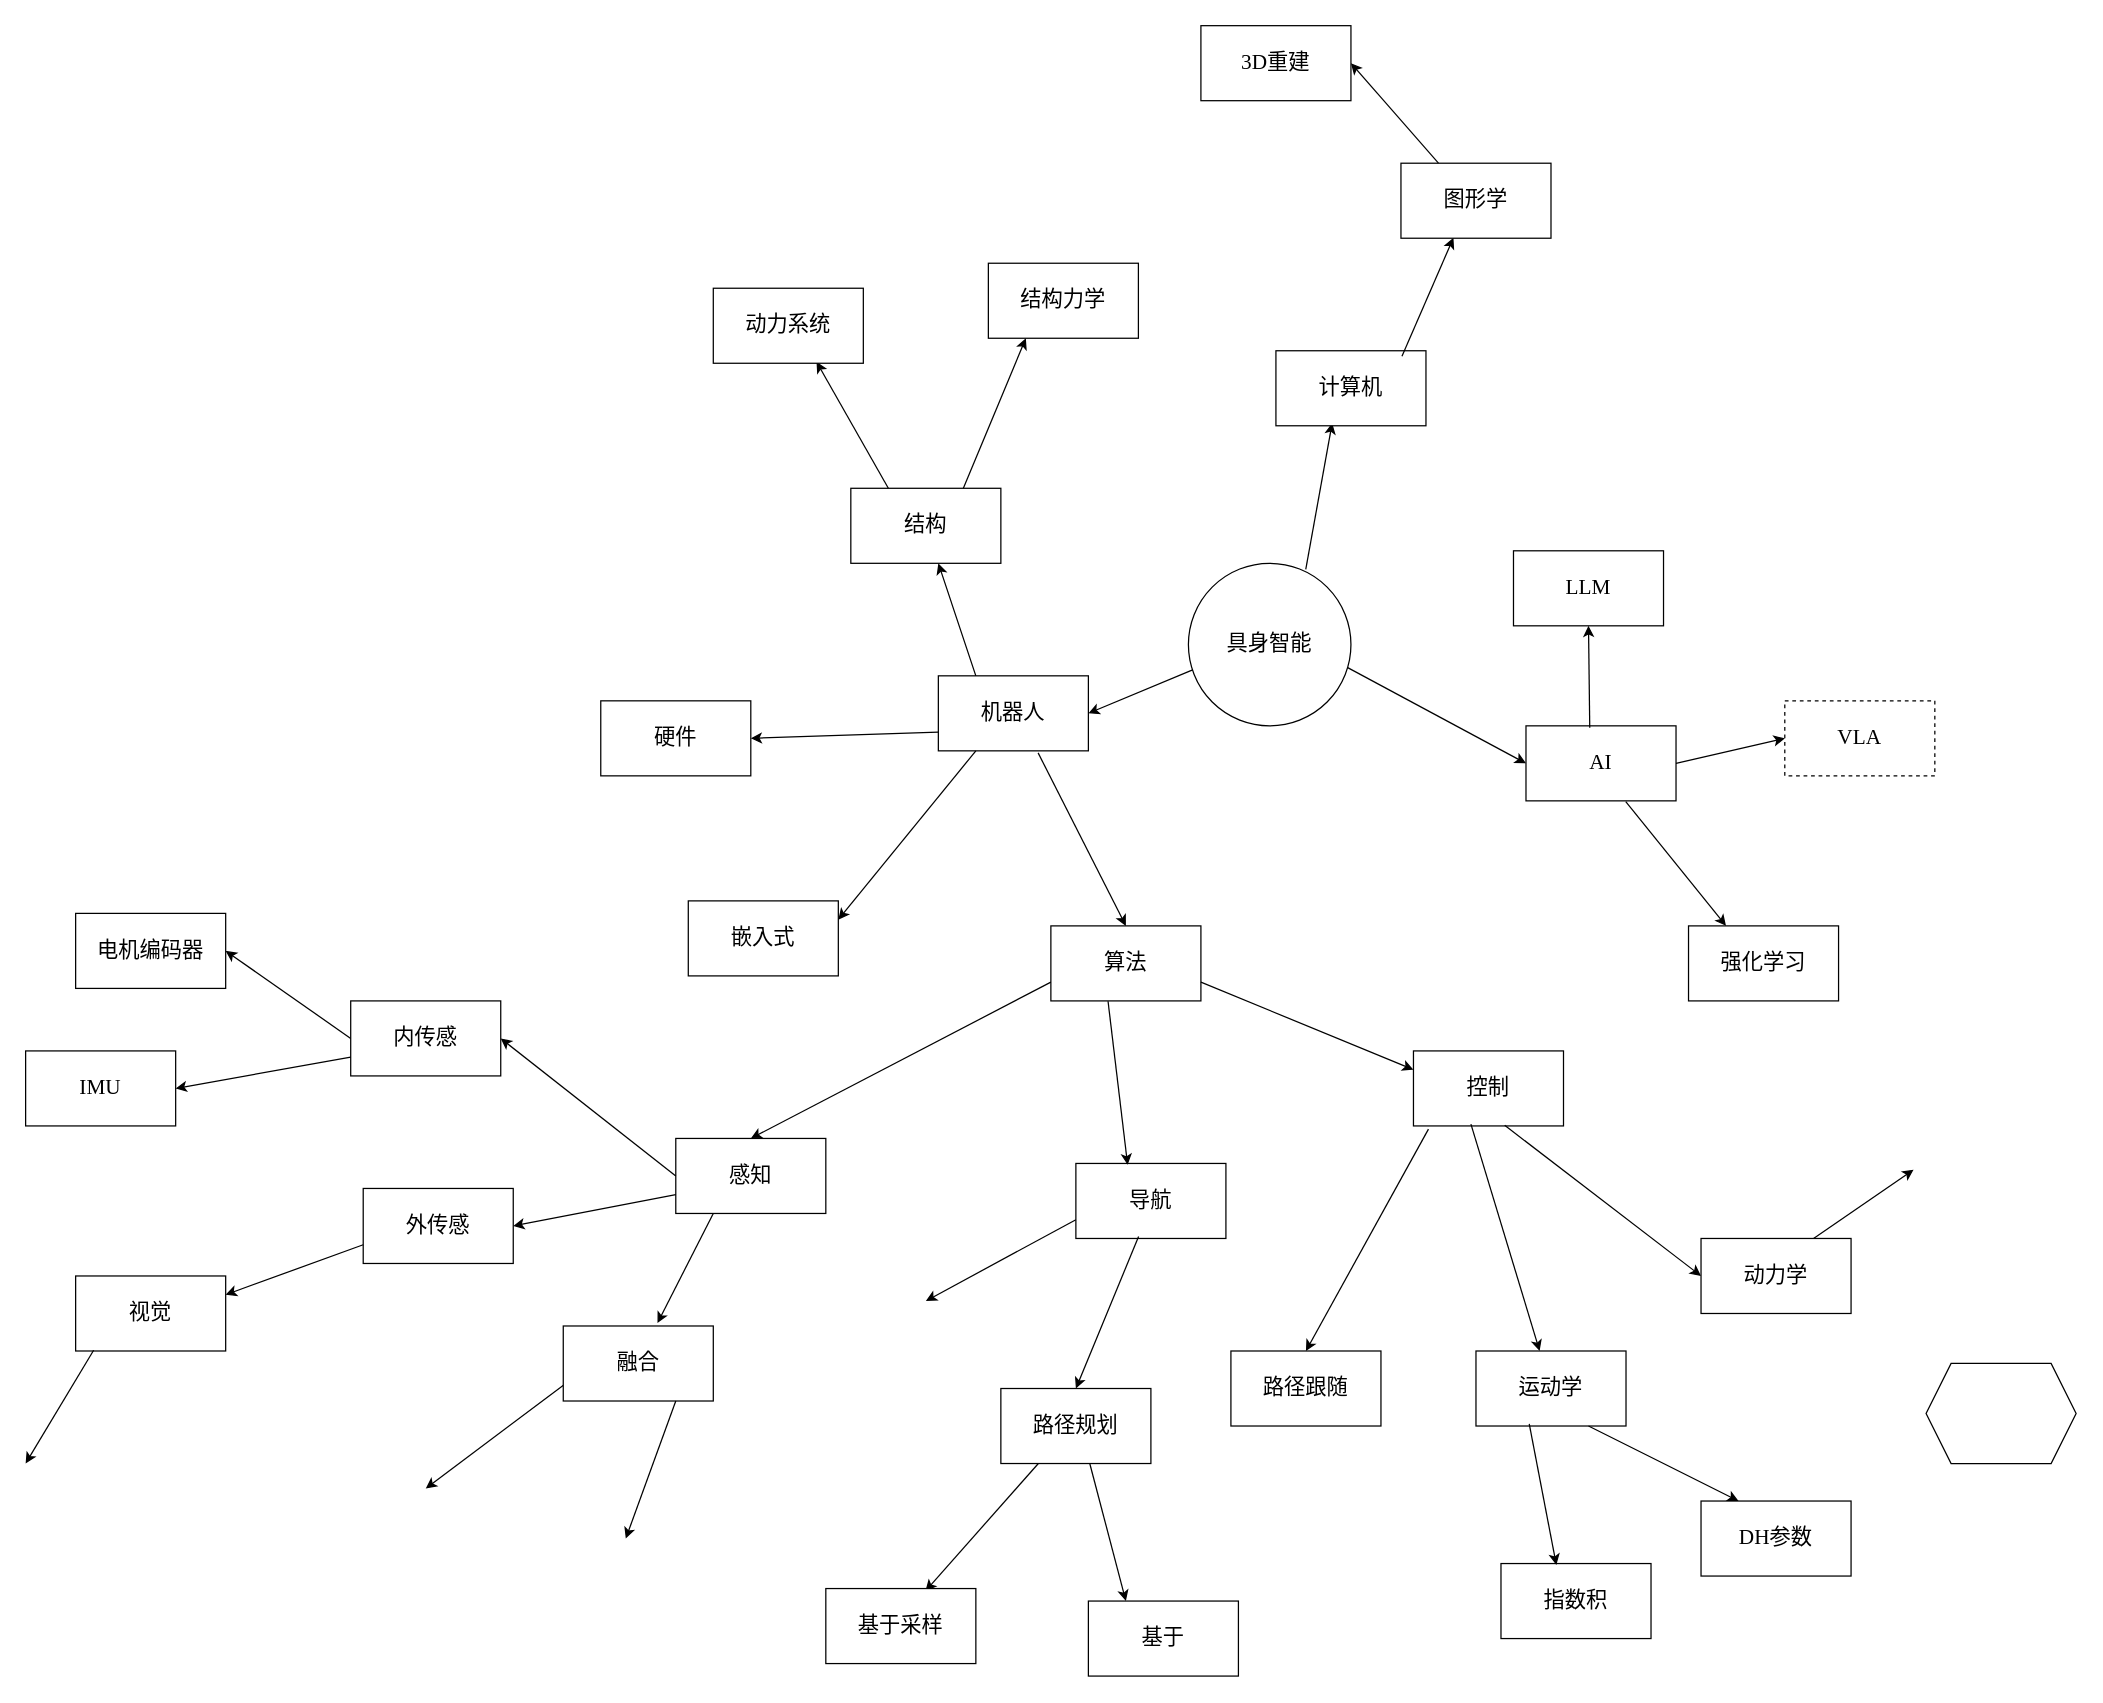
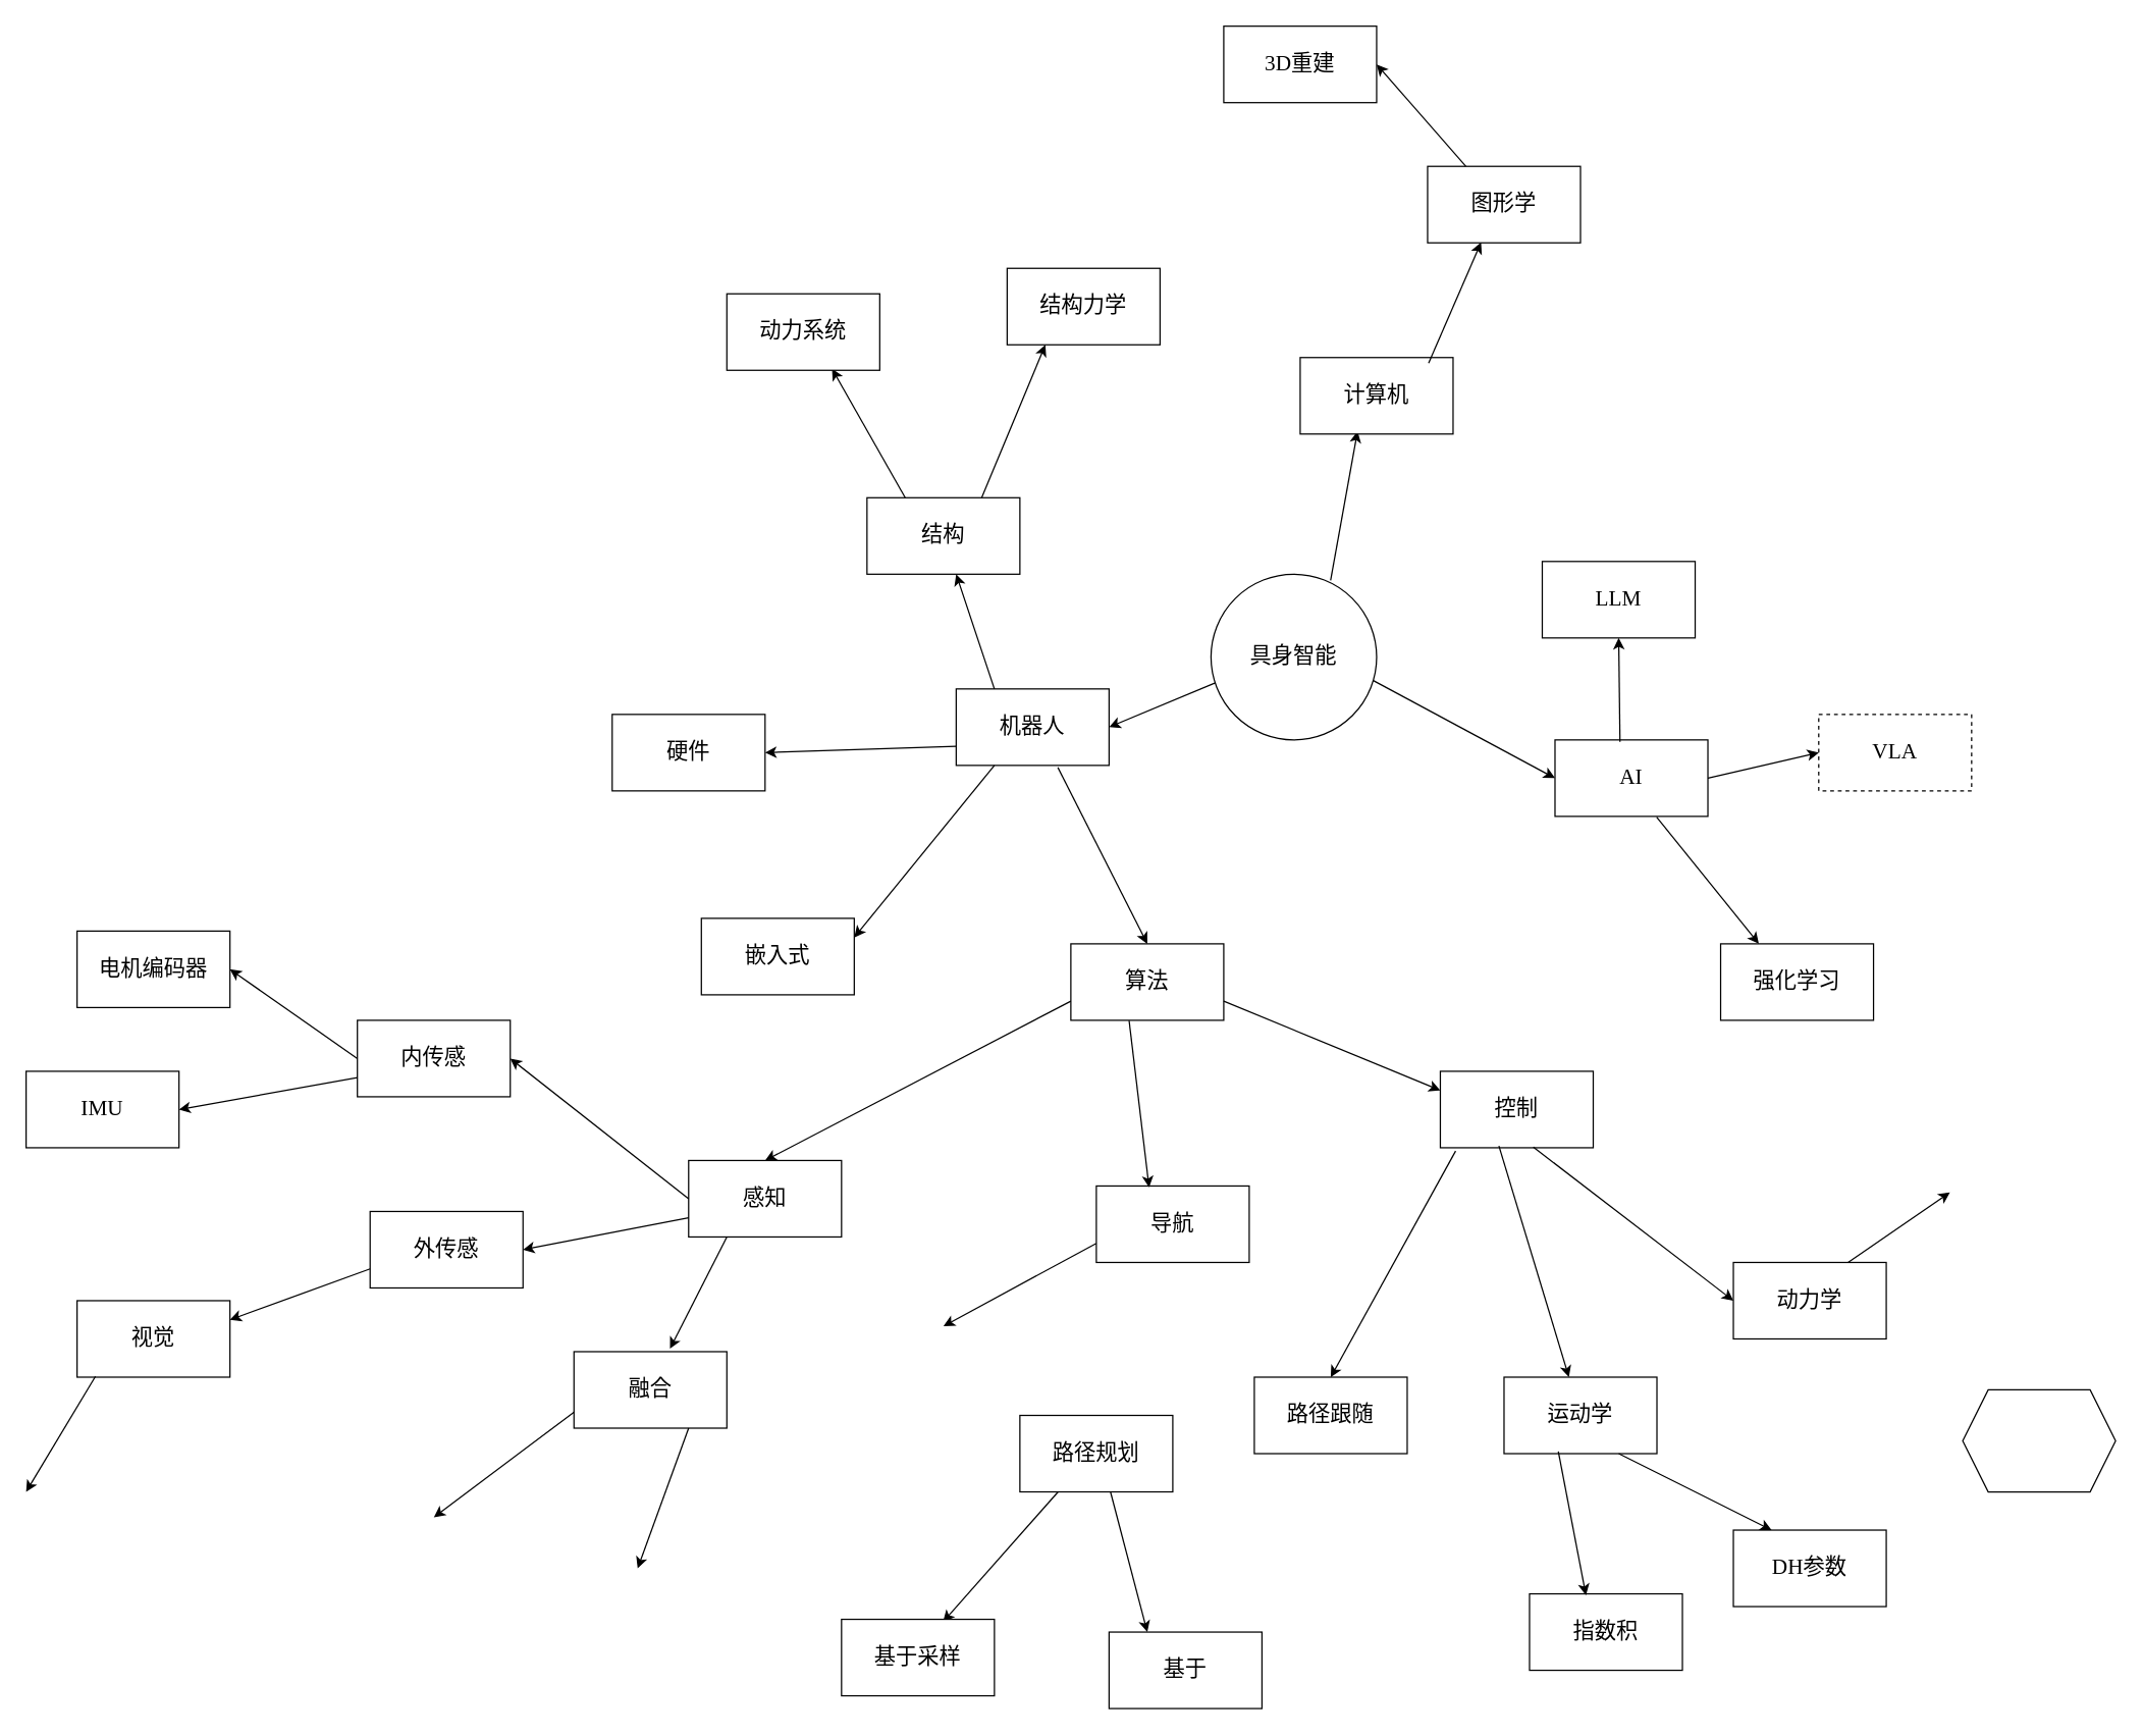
- <mxCell id="23" value="" style="endArrow=classic;html=1;rounded=0;entryX=0.5;entryY=0;entryDx=0;entryDy=0;exitX=0.418;exitY=0.975;exitDx=0;exitDy=0;exitPerimeter=0;" parent="1" source="20" target="22" edge="1"><mxGeometry width="50" height="50" relative="1" as="geometry"><mxPoint x="866" y="812" as="sourcePoint" /><mxPoint x="741" y="941" as="targetPoint" /></mxGeometry></mxCell>
